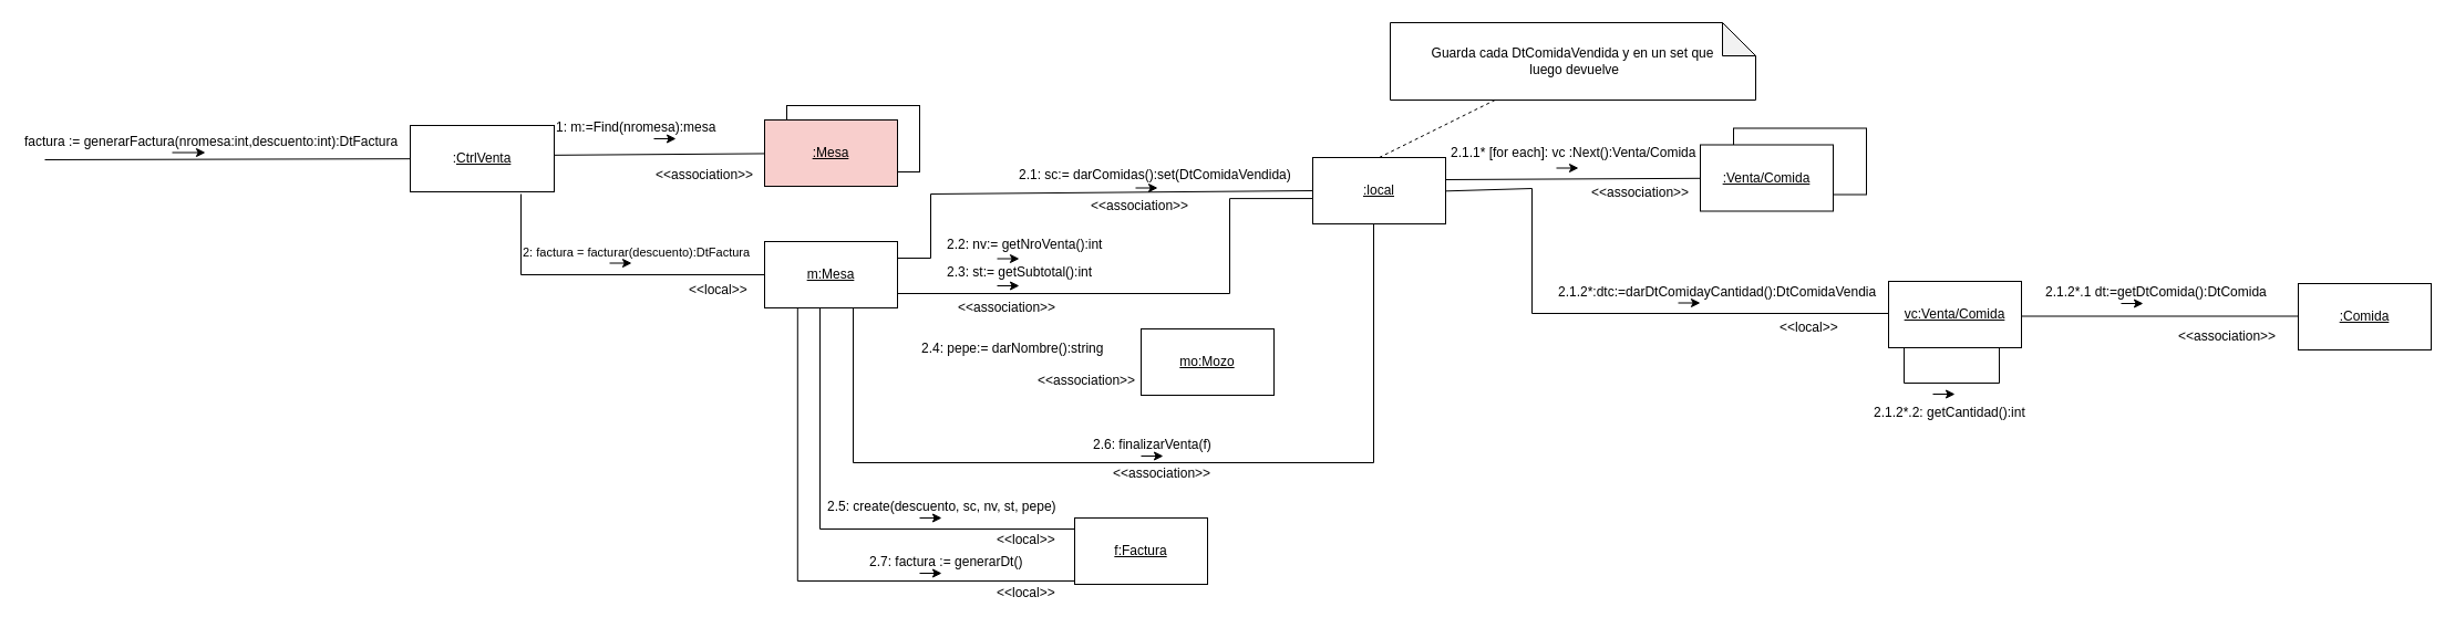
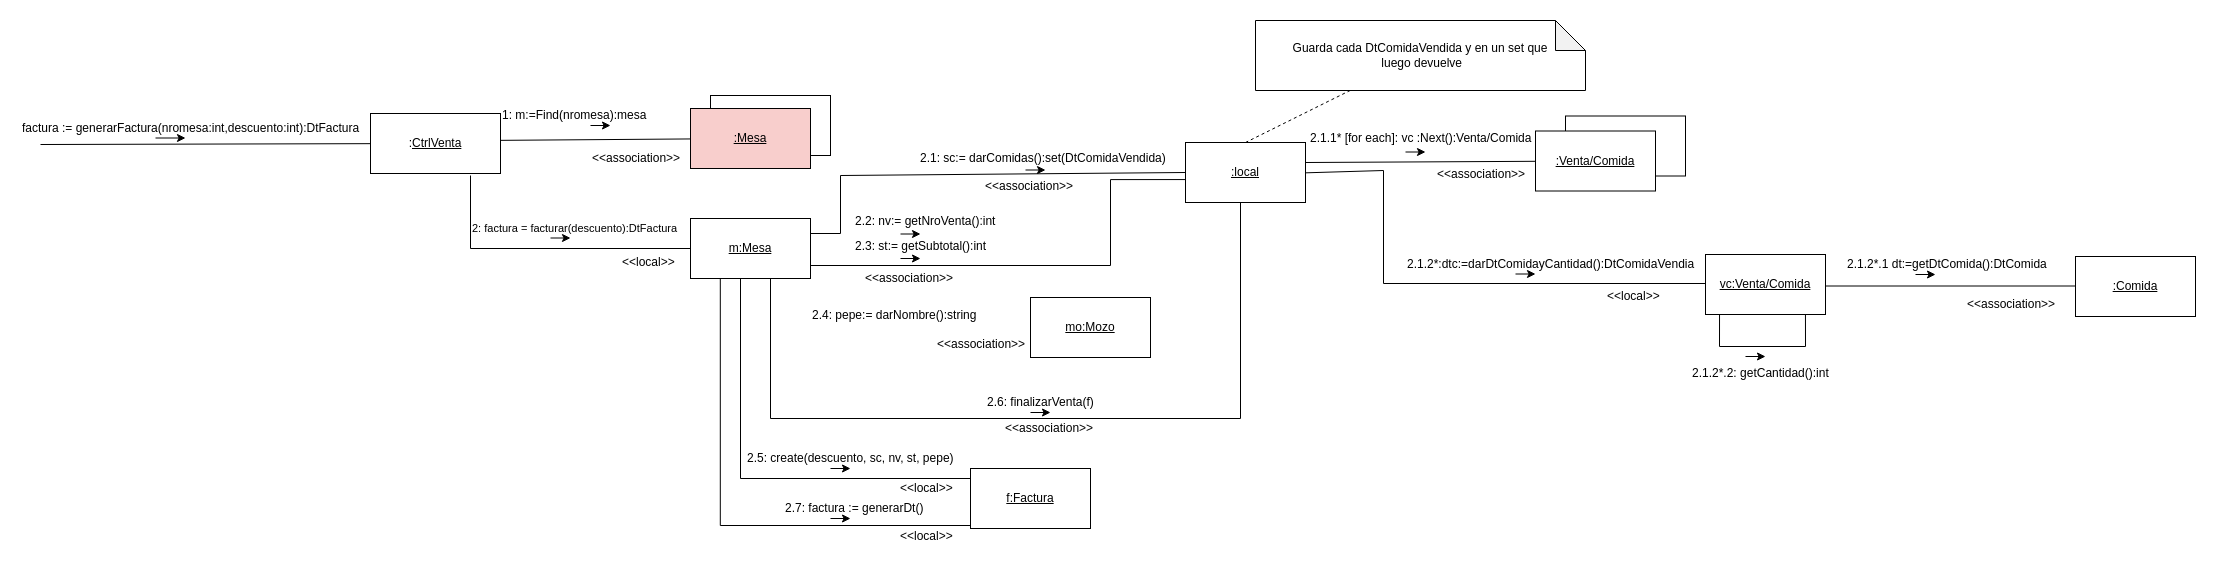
- <mxCell id="23" value="2.4: pepe:= darNombre():string" style="text;html=1;resizable=0;points=[];autosize=1;align=left;verticalAlign=top;spacingTop=-4;" parent="1" vertex="1"><mxGeometry x="830" y="305" width="180" height="20" as="geometry" /></mxCell>
+ <mxCell id="23" value="2.4: pepe:= darNombre():string" style="text;html=1;resizable=0;points=[];autosize=1;align=left;verticalAlign=top;spacingTop=-4;" parent="1" vertex="1"><mxGeometry x="810" y="305" width="180" height="20" as="geometry" /></mxCell>
